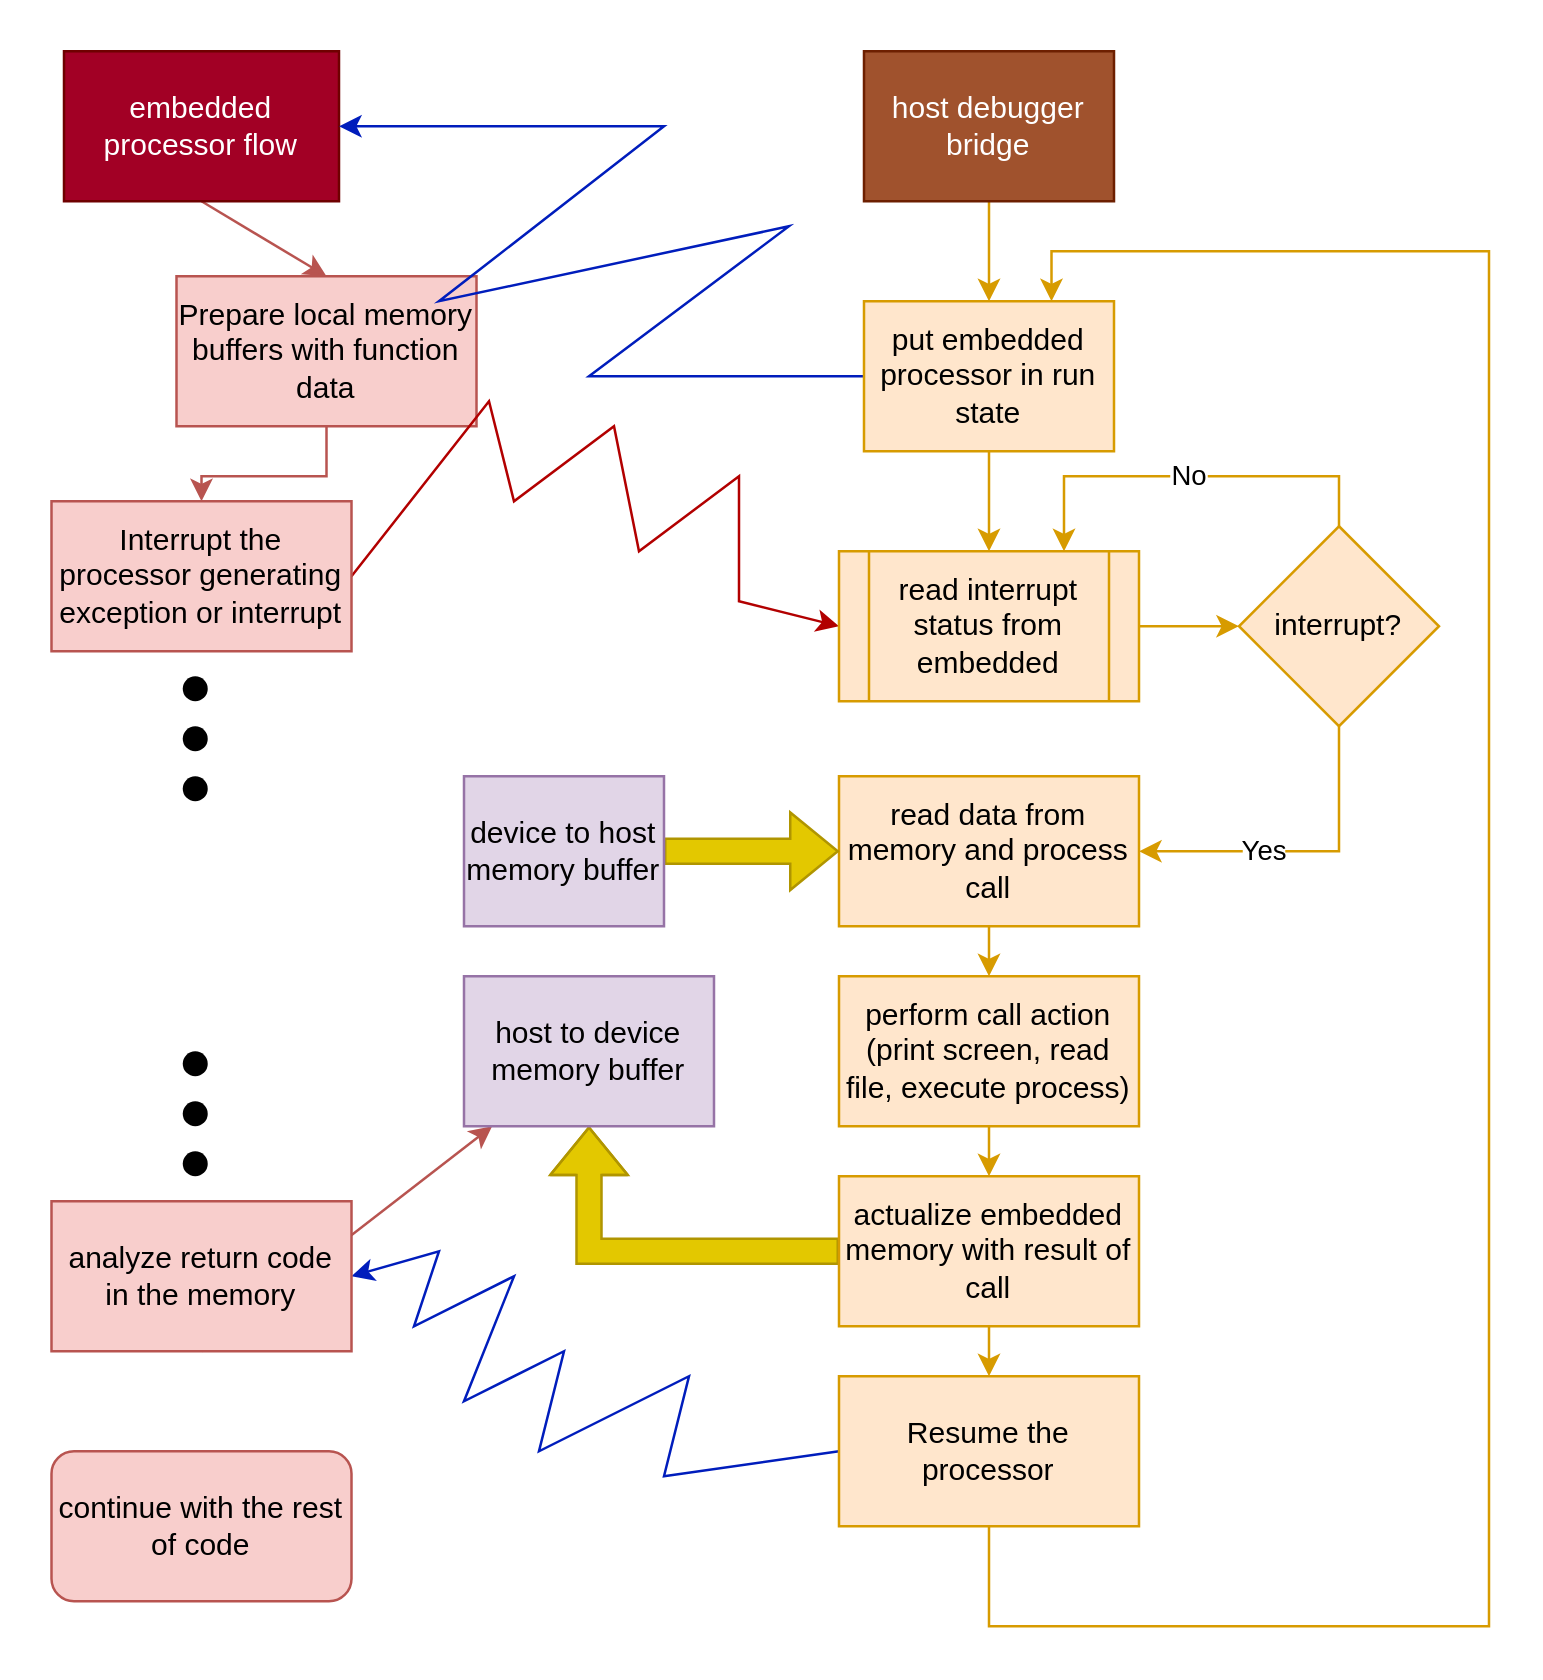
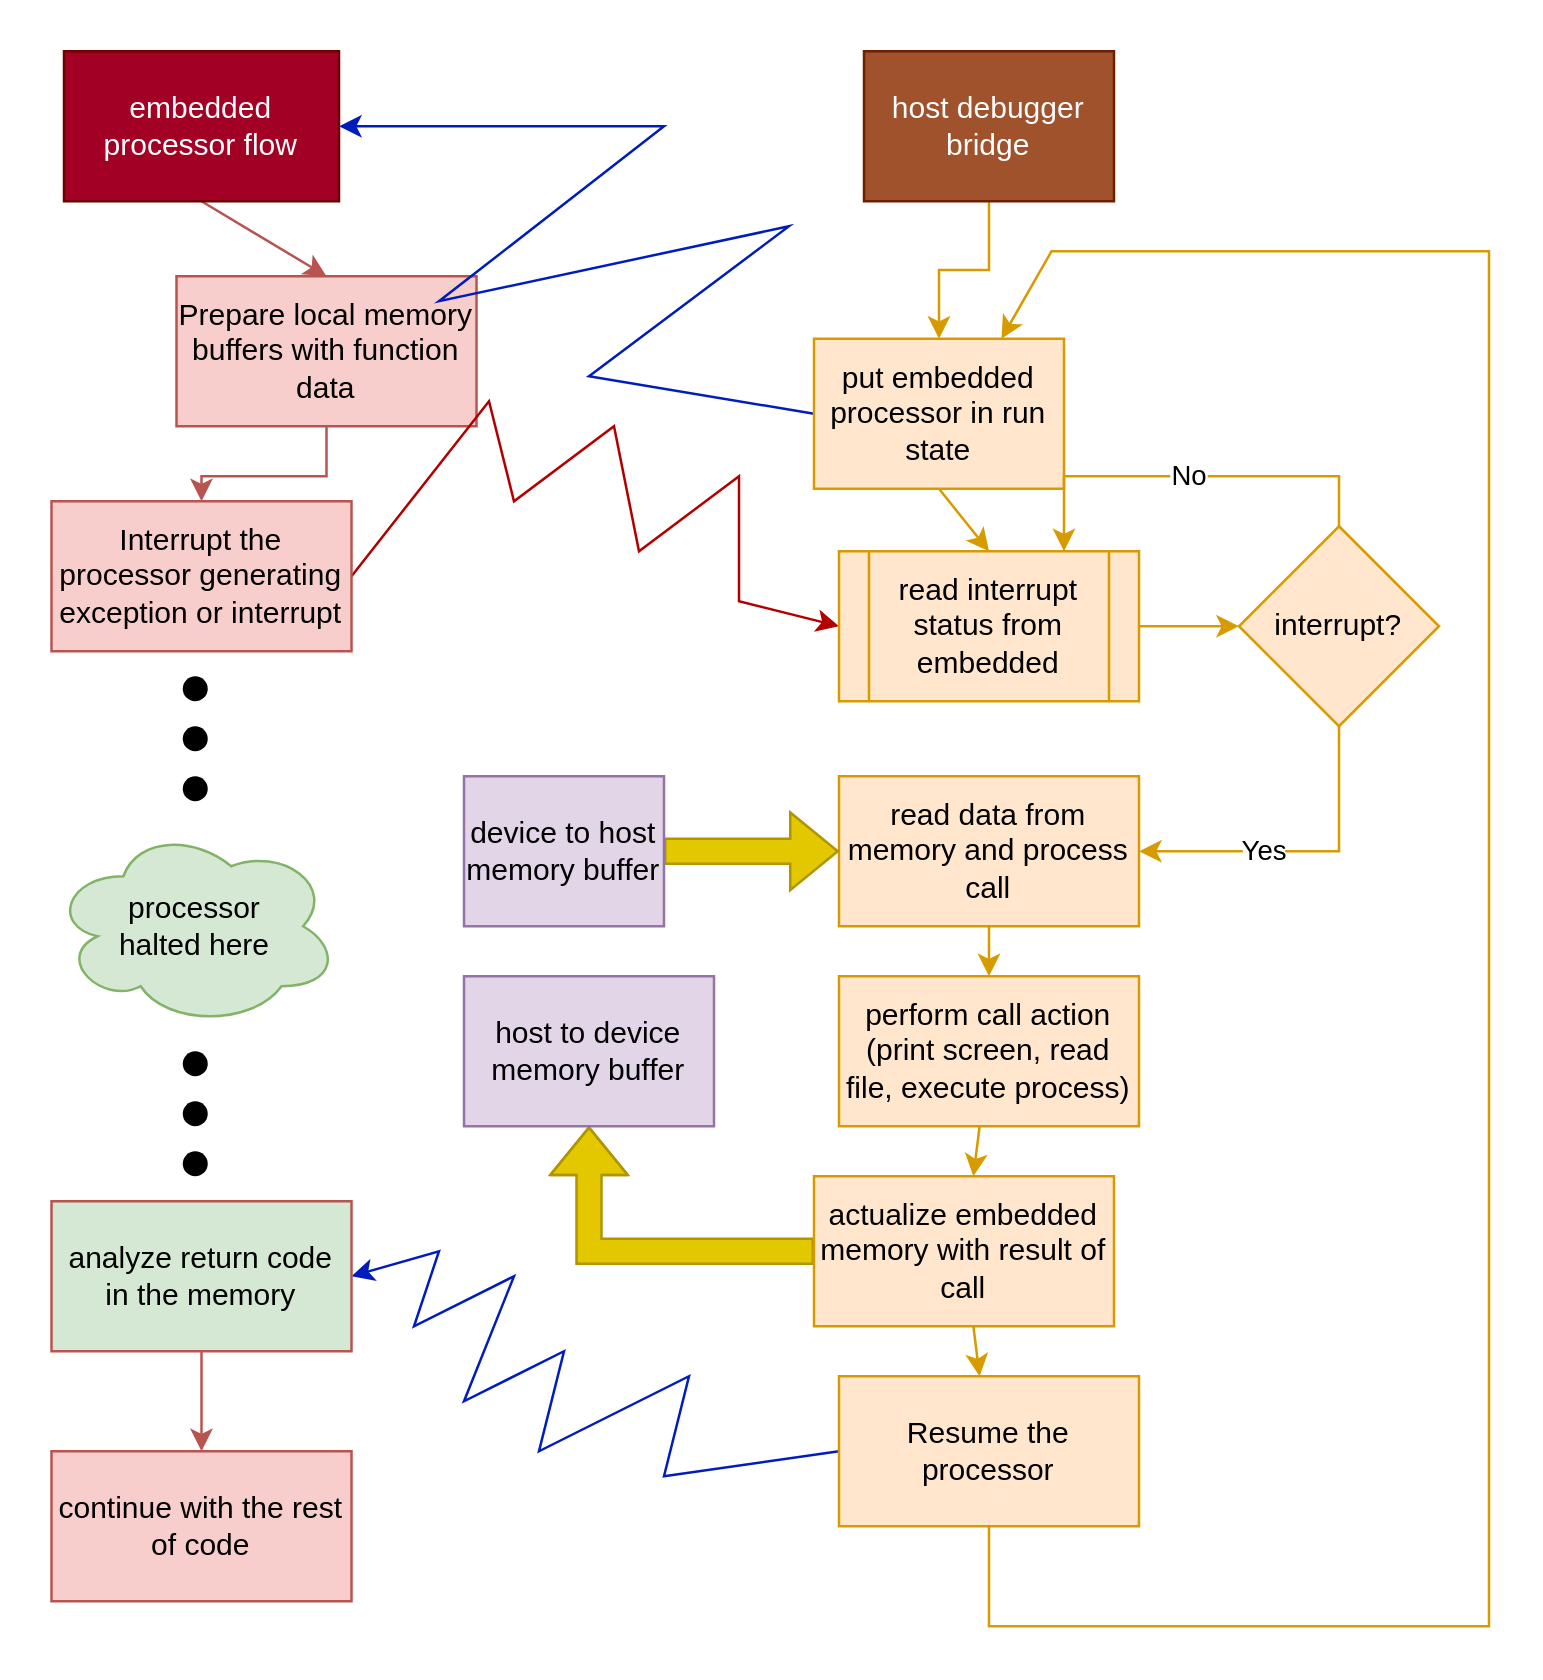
- <mxCell id="13" value="put embedded processor in run state" style="whiteSpace=wrap;html=1;rounded=0;fillColor=#ffe6cc;strokeColor=#d79b00;" vertex="1" parent="1"><mxGeometry x="345" y="120" width="100" height="60" as="geometry" /></mxCell>
+ <mxCell id="13" value="put embedded processor in run state" style="whiteSpace=wrap;html=1;rounded=0;fillColor=#ffe6cc;strokeColor=#d79b00;" vertex="1" parent="1"><mxGeometry x="325" y="135" width="100" height="60" as="geometry" /></mxCell>
+ <mxCell id="8" value="processor&lt;br&gt;halted here" style="ellipse;shape=cloud;whiteSpace=wrap;html=1;fillColor=#d5e8d4;strokeColor=#82b366;" vertex="1" parent="1"><mxGeometry x="20" y="330" width="115" height="80" as="geometry" /></mxCell>
- <mxCell id="29" style="edgeStyle=none;rounded=0;orthogonalLoop=1;jettySize=auto;html=1;exitX=0.5;exitY=1;exitDx=0;exitDy=0;fillColor=#f8cecc;strokeColor=#b85450;" edge="1" parent="1" source="30" target="34"><mxGeometry relative="1" as="geometry" /></mxCell>
+ <mxCell id="29" style="edgeStyle=none;rounded=0;orthogonalLoop=1;jettySize=auto;html=1;exitX=0.5;exitY=1;exitDx=0;exitDy=0;entryX=0.5;entryY=0;entryDx=0;entryDy=0;fillColor=#f8cecc;strokeColor=#b85450;" edge="1" parent="1" source="30" target="31"><mxGeometry relative="1" as="geometry" /></mxCell>
- <mxCell id="25" value="actualize embedded memory with result of call" style="whiteSpace=wrap;html=1;fillColor=#ffe6cc;strokeColor=#d79b00;" vertex="1" parent="1"><mxGeometry x="335" y="470" width="120" height="60" as="geometry" /></mxCell>
+ <mxCell id="25" value="actualize embedded memory with result of call" style="whiteSpace=wrap;html=1;fillColor=#ffe6cc;strokeColor=#d79b00;" vertex="1" parent="1"><mxGeometry x="325" y="470" width="120" height="60" as="geometry" /></mxCell>
- <mxCell id="30" value="analyze return code in the memory" style="whiteSpace=wrap;html=1;rounded=0;fillColor=#f8cecc;strokeColor=#b85450;" vertex="1" parent="1"><mxGeometry x="20" y="480" width="120" height="60" as="geometry" /></mxCell>
+ <mxCell id="30" value="analyze return code in the memory" style="whiteSpace=wrap;html=1;rounded=0;fillColor=#d5e8d4;strokeColor=#b85450;" vertex="1" parent="1"><mxGeometry x="20" y="480" width="120" height="60" as="geometry" /></mxCell>
- <mxCell id="31" value="continue with the rest of code" style="whiteSpace=wrap;html=1;fillColor=#f8cecc;strokeColor=#b85450;rounded=1;" vertex="1" parent="1"><mxGeometry x="20" y="580" width="120" height="60" as="geometry" /></mxCell>
+ <mxCell id="31" value="continue with the rest of code" style="whiteSpace=wrap;html=1;rounded=0;fillColor=#f8cecc;strokeColor=#b85450;" vertex="1" parent="1"><mxGeometry x="20" y="580" width="120" height="60" as="geometry" /></mxCell>
